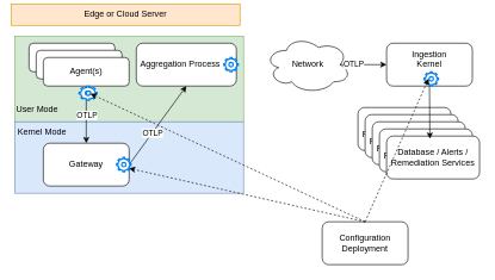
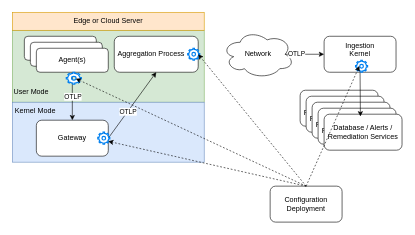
- <mxCell id="14" value="Edge or Cloud Server" style="rounded=0;whiteSpace=wrap;html=1;fillColor=#ffe6cc;strokeColor=#d79b00;" vertex="1" parent="1"><mxGeometry x="15" y="5" width="320" height="30" as="geometry" /></mxCell>
+ <mxCell id="14" value="Edge or Cloud Server" style="rounded=0;whiteSpace=wrap;html=1;fillColor=#ffe6cc;strokeColor=#d79b00;" vertex="1" parent="1"><mxGeometry x="20" y="20" width="320" height="30" as="geometry" /></mxCell>
+ <mxCell id="34" value="" style="endArrow=classic;html=1;rounded=0;exitX=0.5;exitY=0;exitDx=0;exitDy=0;entryX=1;entryY=0.5;entryDx=0;entryDy=0;dashed=1;" edge="1" parent="1" source="31" target="5"><mxGeometry width="50" height="50" relative="1" as="geometry"><mxPoint x="434" y="370" as="sourcePoint" /><mxPoint x="200" y="255" as="targetPoint" /></mxGeometry></mxCell>
